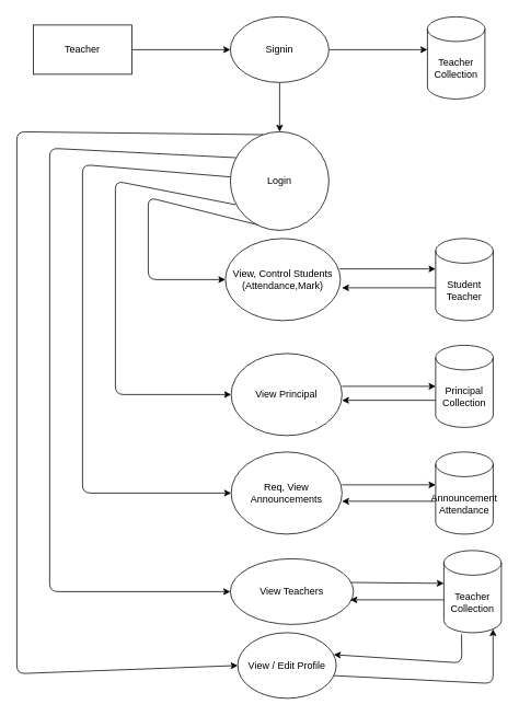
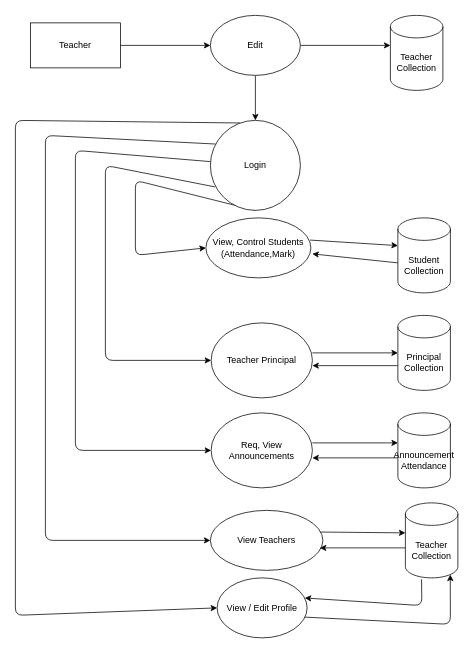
- <mxCell id="21" value="Signin" style="ellipse;whiteSpace=wrap;html=1;" parent="1" vertex="1"><mxGeometry x="280" y="20" width="120" height="80" as="geometry" /></mxCell>
+ <mxCell id="21" value="Edit" style="ellipse;whiteSpace=wrap;html=1;" parent="1" vertex="1"><mxGeometry x="280" y="20" width="120" height="80" as="geometry" /></mxCell>
- <mxCell id="11" value="View, Control Students&lt;br&gt;(Attendance,Mark)" style="ellipse;whiteSpace=wrap;html=1;" parent="1" vertex="1"><mxGeometry x="274" y="290" width="140" height="100" as="geometry" /></mxCell>
+ <mxCell id="11" value="View, Control Students&lt;br&gt;(Attendance,Mark)" style="ellipse;whiteSpace=wrap;html=1;" parent="1" vertex="1"><mxGeometry x="274" y="290" width="140" height="80" as="geometry" /></mxCell>
- <mxCell id="29" value="Student Teacher" style="shape=cylinder3;whiteSpace=wrap;html=1;boundedLbl=1;backgroundOutline=1;size=15;" vertex="1" parent="1"><mxGeometry x="530" y="290" width="70" height="100" as="geometry" /></mxCell>
+ <mxCell id="29" value="Student Collection" style="shape=cylinder3;whiteSpace=wrap;html=1;boundedLbl=1;backgroundOutline=1;size=15;" vertex="1" parent="1"><mxGeometry x="530" y="290" width="70" height="100" as="geometry" /></mxCell>
- <mxCell id="14" value="View Principal" style="ellipse;whiteSpace=wrap;html=1;" parent="1" vertex="1"><mxGeometry x="281" y="430" width="135" height="100" as="geometry" /></mxCell>
+ <mxCell id="14" value="Teacher Principal" style="ellipse;whiteSpace=wrap;html=1;" parent="1" vertex="1"><mxGeometry x="281" y="430" width="135" height="100" as="geometry" /></mxCell>
